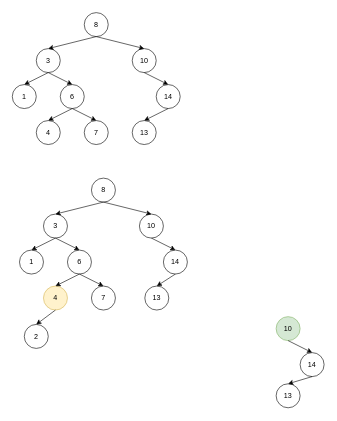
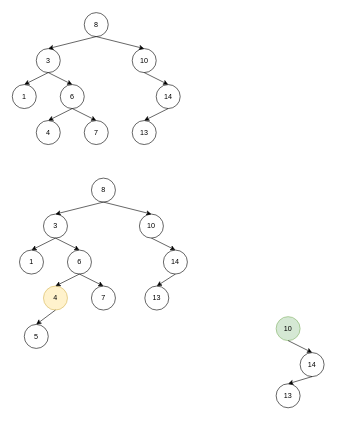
- <mxCell id="41" value="2" style="ellipse;whiteSpace=wrap;html=1;aspect=fixed;" vertex="1" parent="1"><mxGeometry x="40" y="540" width="40" height="40" as="geometry" /></mxCell>
+ <mxCell id="41" value="5" style="ellipse;whiteSpace=wrap;html=1;aspect=fixed;" vertex="1" parent="1"><mxGeometry x="40" y="540" width="40" height="40" as="geometry" /></mxCell>
